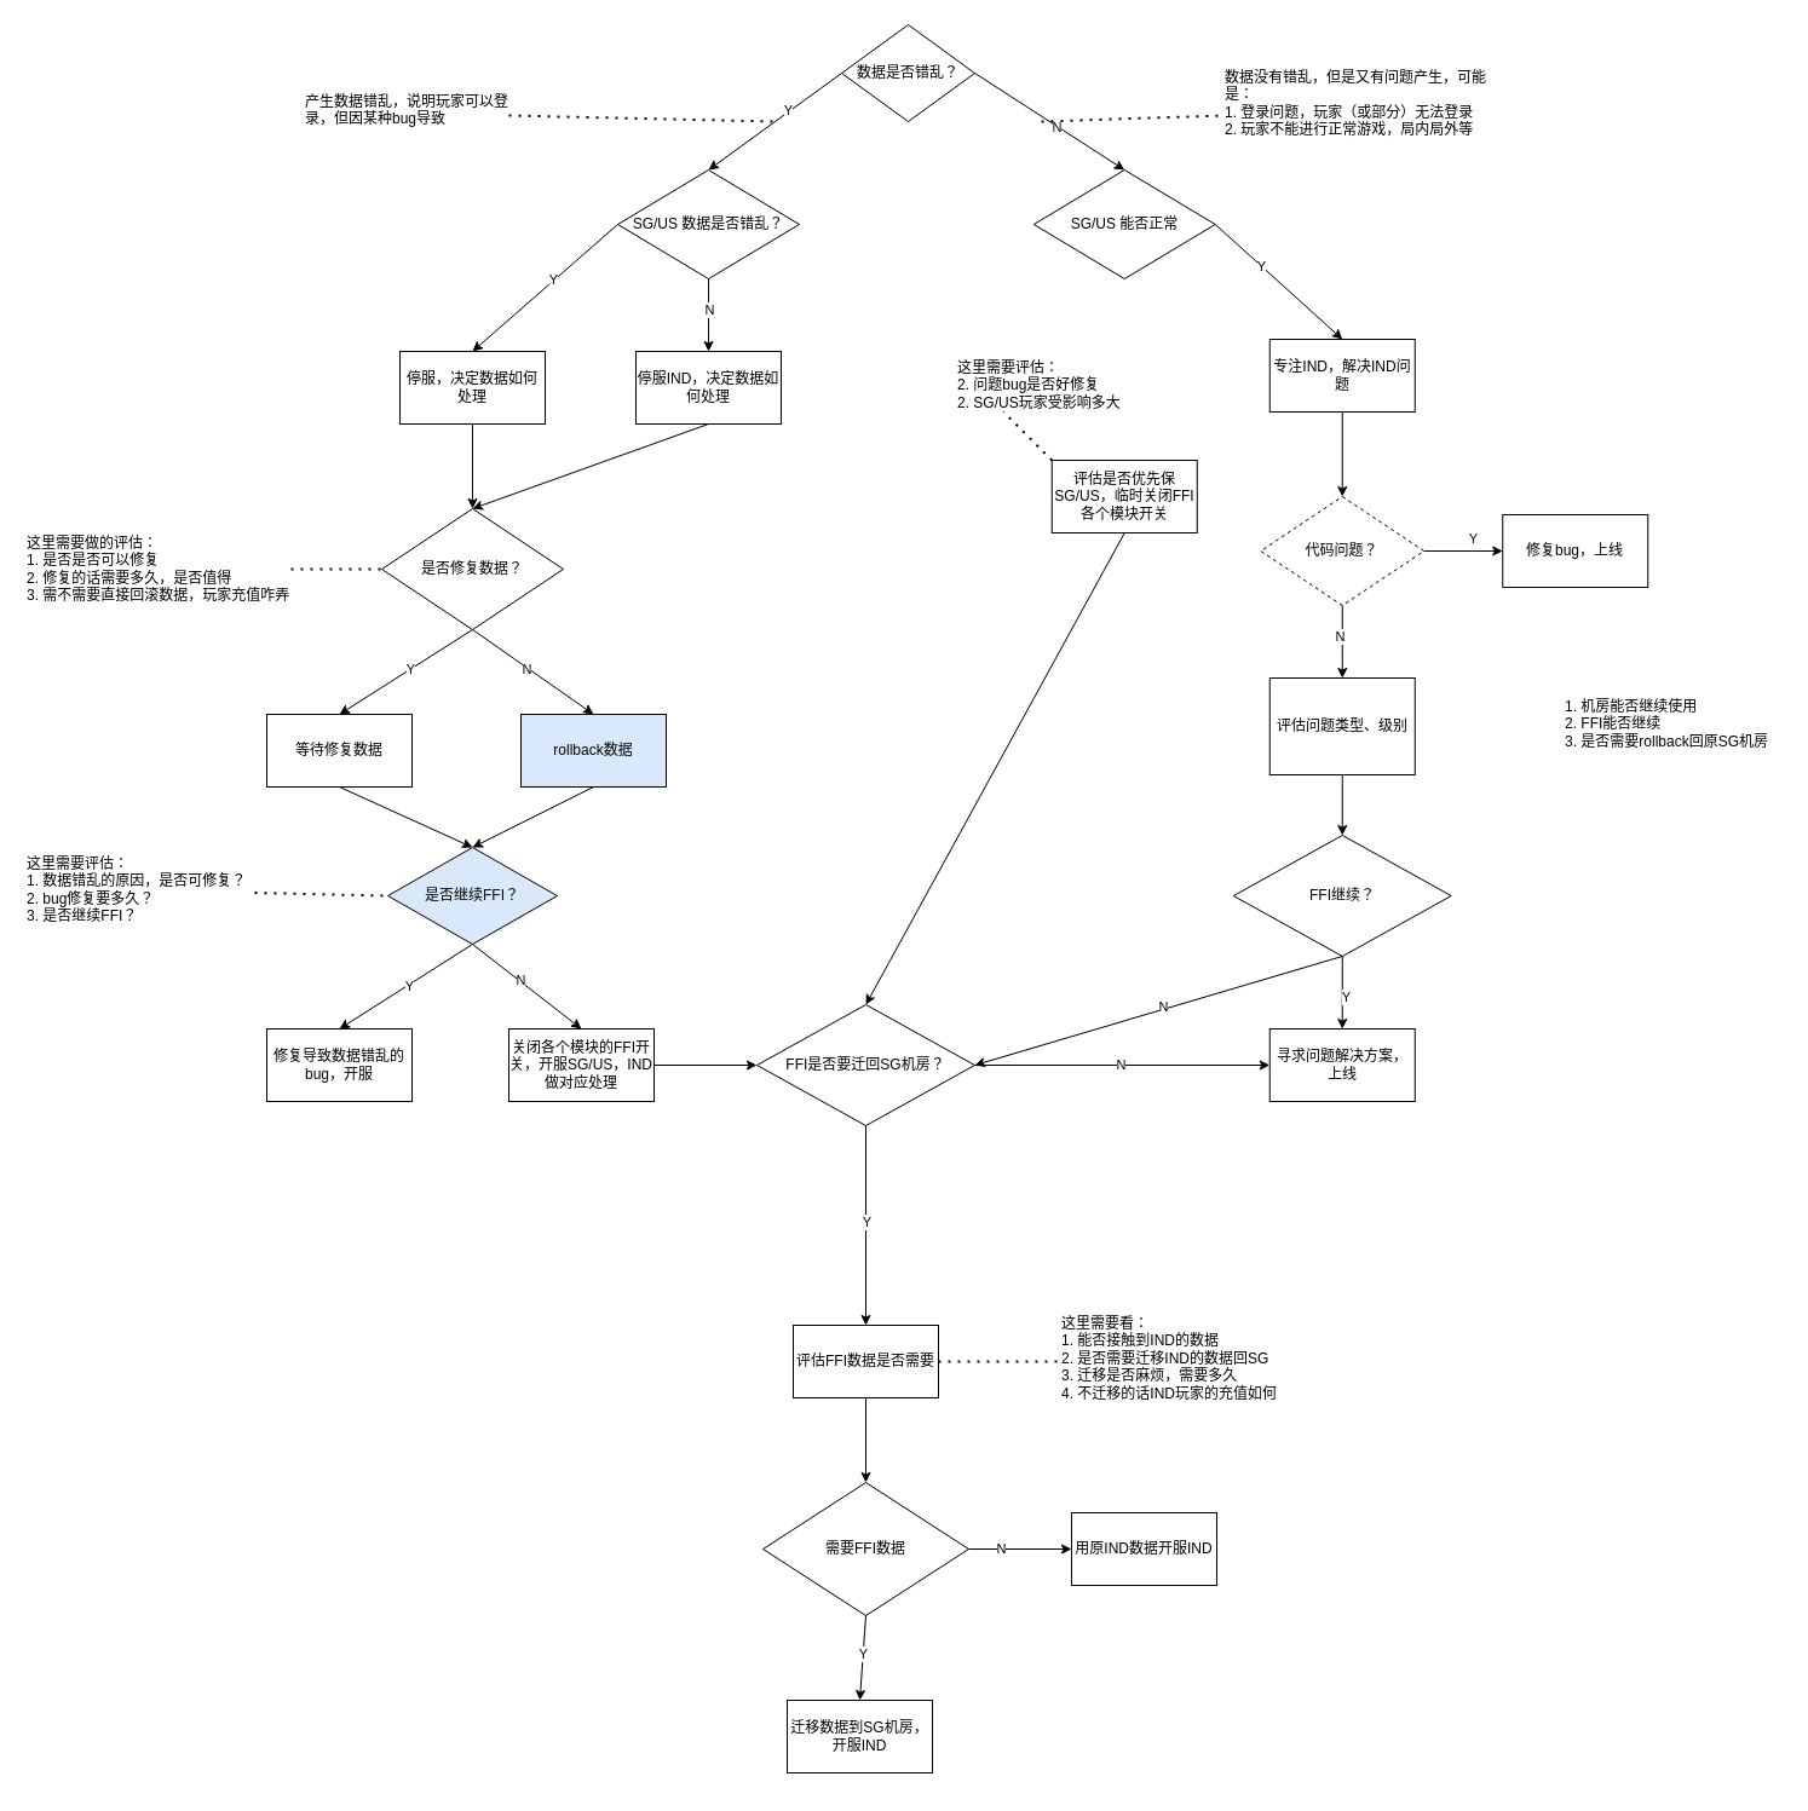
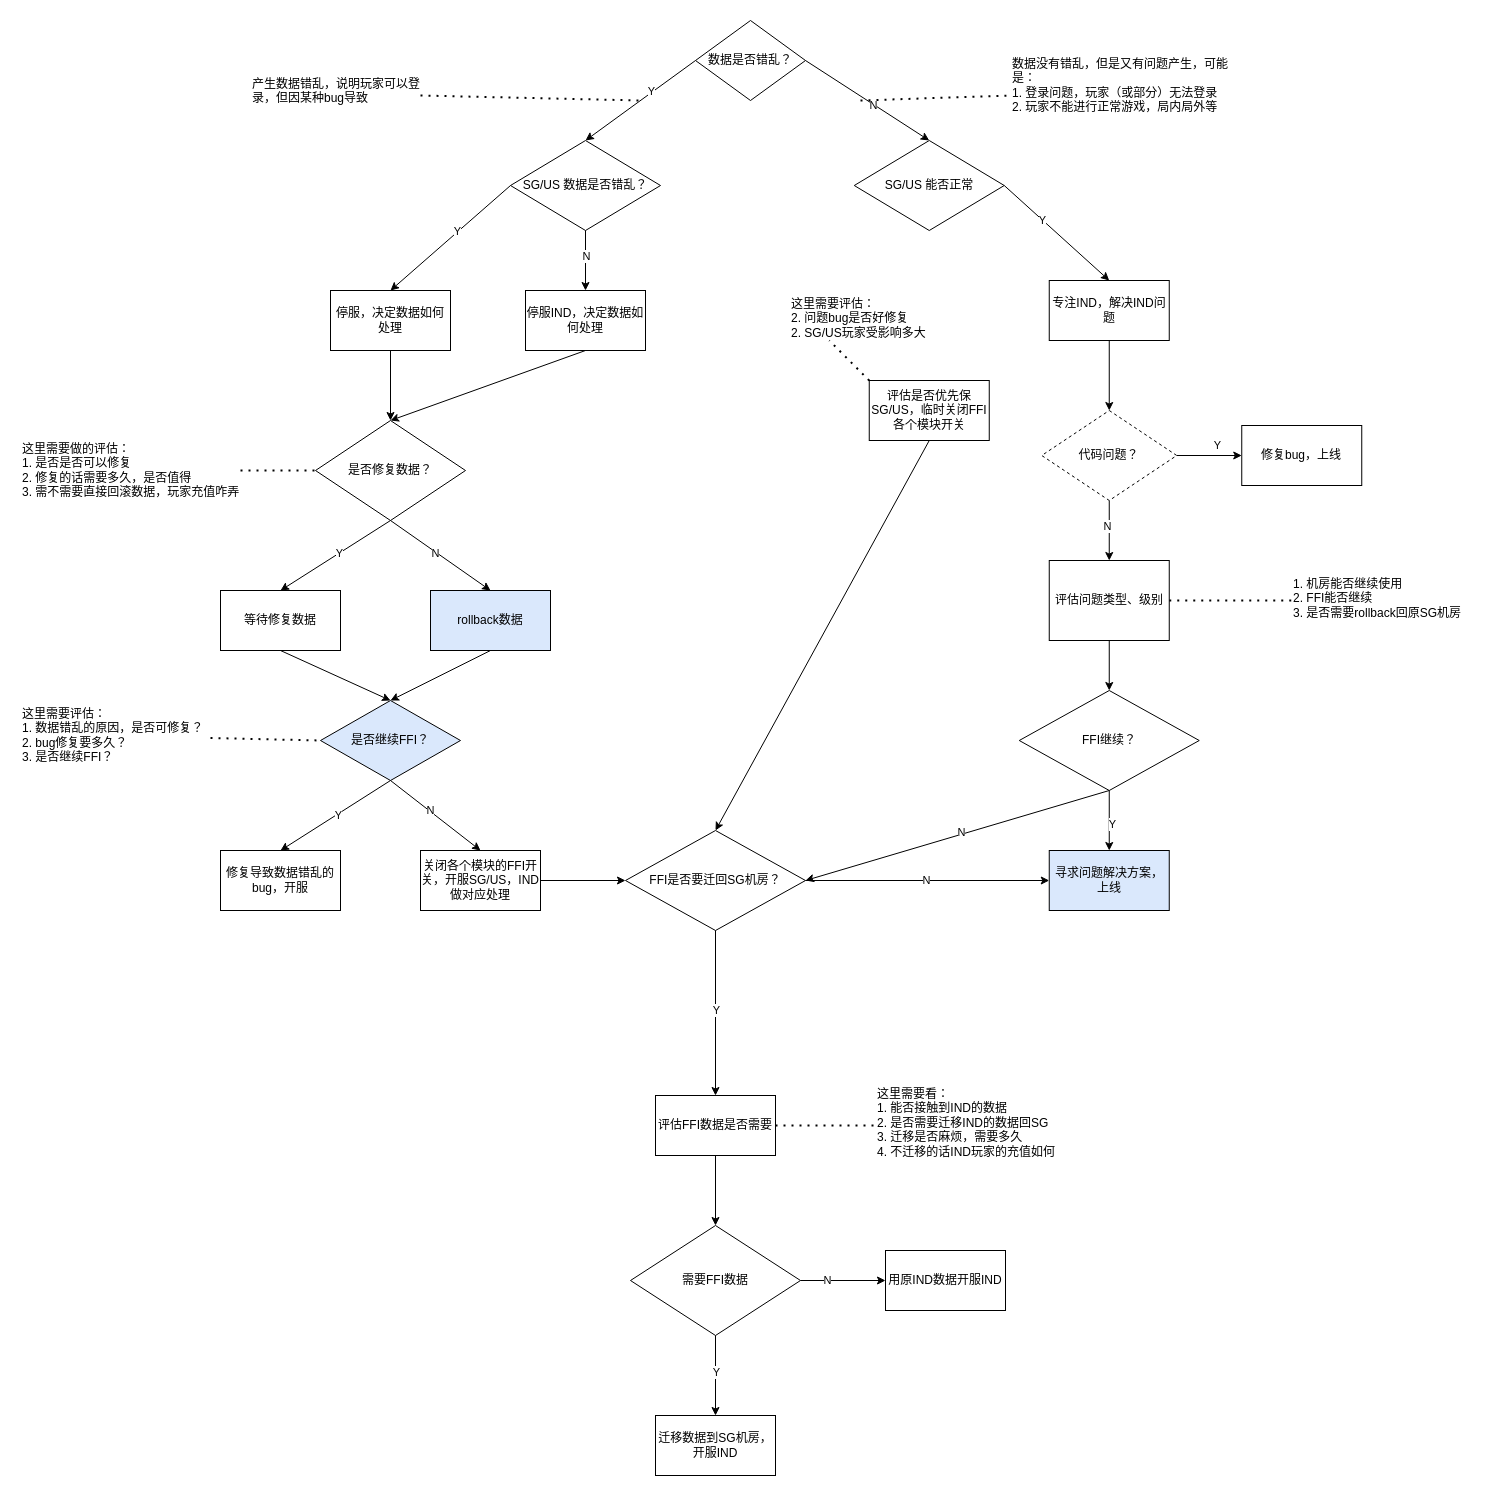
+ <mxCell id="56" value="" style="endArrow=none;dashed=1;html=1;dashPattern=1 3;strokeWidth=2;rounded=0;entryX=0;entryY=0.5;entryDx=0;entryDy=0;exitX=1;exitY=0.5;exitDx=0;exitDy=0;" edge="1" parent="1" source="52" target="55"><mxGeometry width="50" height="50" relative="1" as="geometry"><mxPoint x="1303.75" y="620" as="sourcePoint" /><mxPoint x="1353.75" y="570" as="targetPoint" /></mxGeometry></mxCell>
- <mxCell id="59" value="寻求问题解决方案，上线" style="rounded=0;whiteSpace=wrap;html=1;" vertex="1" parent="1"><mxGeometry x="1048.75" y="850" width="120" height="60" as="geometry" /></mxCell>
+ <mxCell id="59" value="寻求问题解决方案，上线" style="rounded=0;whiteSpace=wrap;html=1;fillColor=#dae8fc;" vertex="1" parent="1"><mxGeometry x="1048.75" y="850" width="120" height="60" as="geometry" /></mxCell>
- <mxCell id="74" value="迁移数据到SG机房，开服IND" style="rounded=0;whiteSpace=wrap;html=1;" vertex="1" parent="1"><mxGeometry x="650" y="1405" width="120" height="60" as="geometry" /></mxCell>
+ <mxCell id="74" value="迁移数据到SG机房，开服IND" style="rounded=0;whiteSpace=wrap;html=1;" vertex="1" parent="1"><mxGeometry x="655" y="1415" width="120" height="60" as="geometry" /></mxCell>
